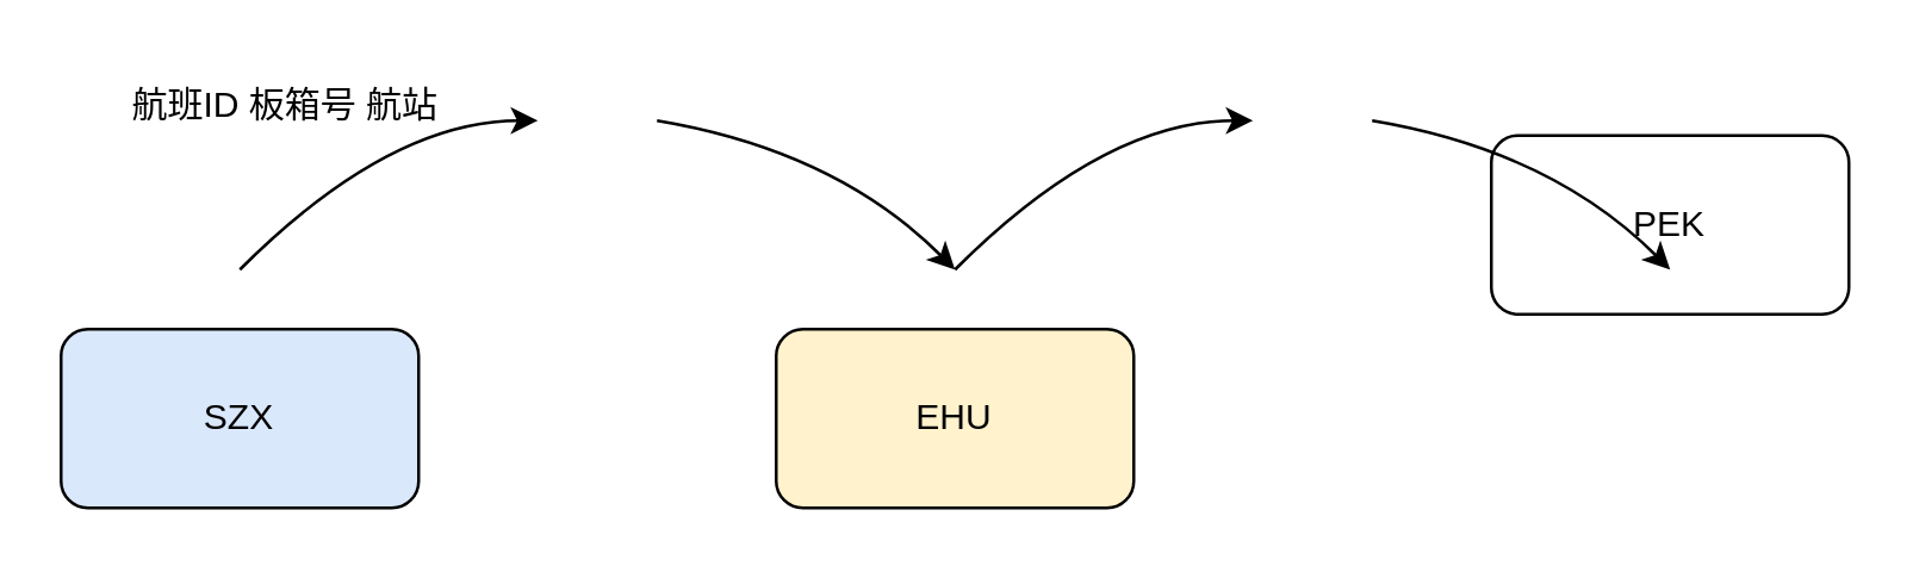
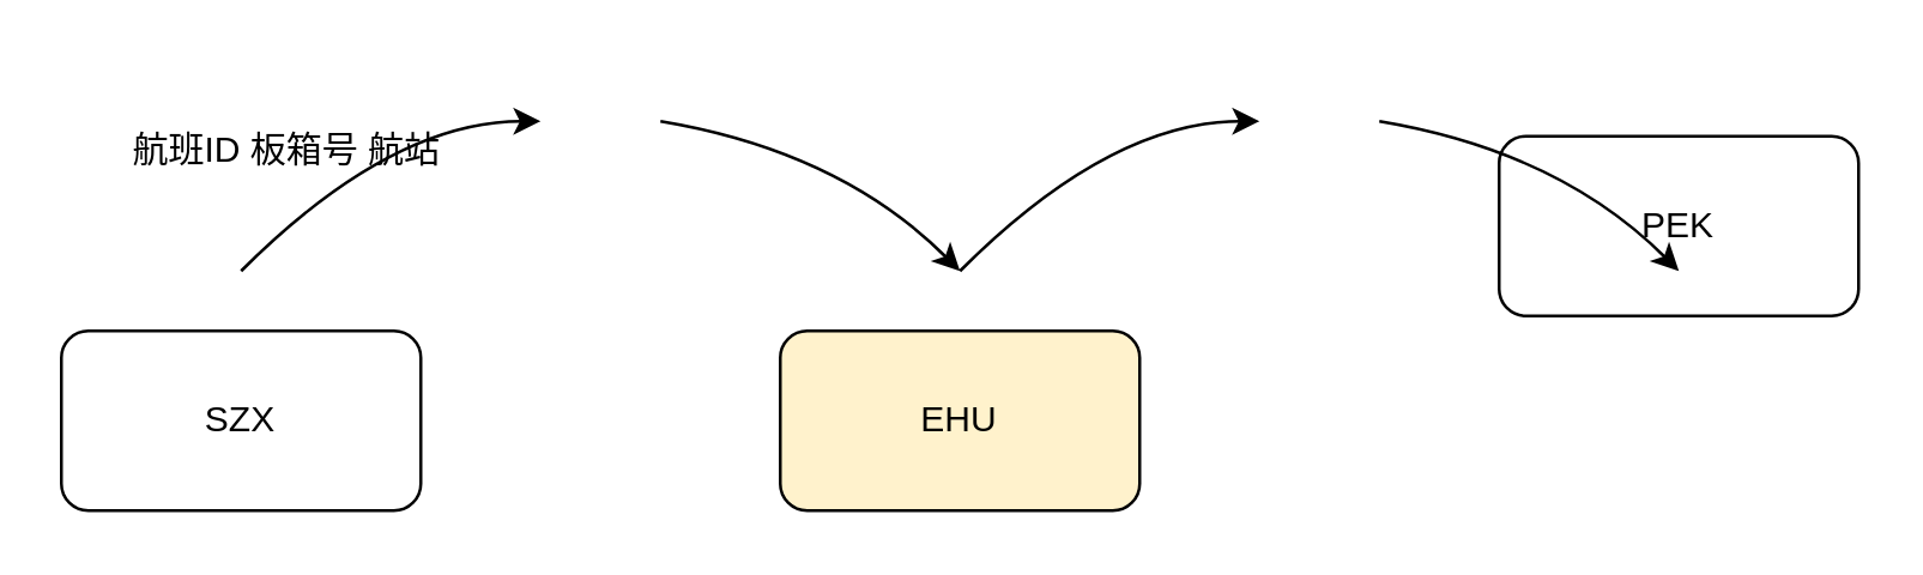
- <mxCell id="9" value="航班ID 板箱号 航站" style="text;html=1;align=center;verticalAlign=middle;resizable=0;points=[];autosize=1;strokeColor=none;fillColor=none;" parent="1" vertex="1"><mxGeometry x="30" y="20" width="130" height="30" as="geometry" /></mxCell>
+ <mxCell id="9" value="航班ID 板箱号 航站" style="text;html=1;align=center;verticalAlign=middle;resizable=0;points=[];autosize=1;strokeColor=none;fillColor=none;" parent="1" vertex="1"><mxGeometry x="30" y="35" width="130" height="30" as="geometry" /></mxCell>
- <mxCell id="2" value="SZX" style="rounded=1;whiteSpace=wrap;html=1;fillColor=#dae8fc;" parent="1" vertex="1"><mxGeometry x="20" y="110" width="120" height="60" as="geometry" /></mxCell>
+ <mxCell id="2" value="SZX" style="rounded=1;whiteSpace=wrap;html=1;" parent="1" vertex="1"><mxGeometry x="20" y="110" width="120" height="60" as="geometry" /></mxCell>
